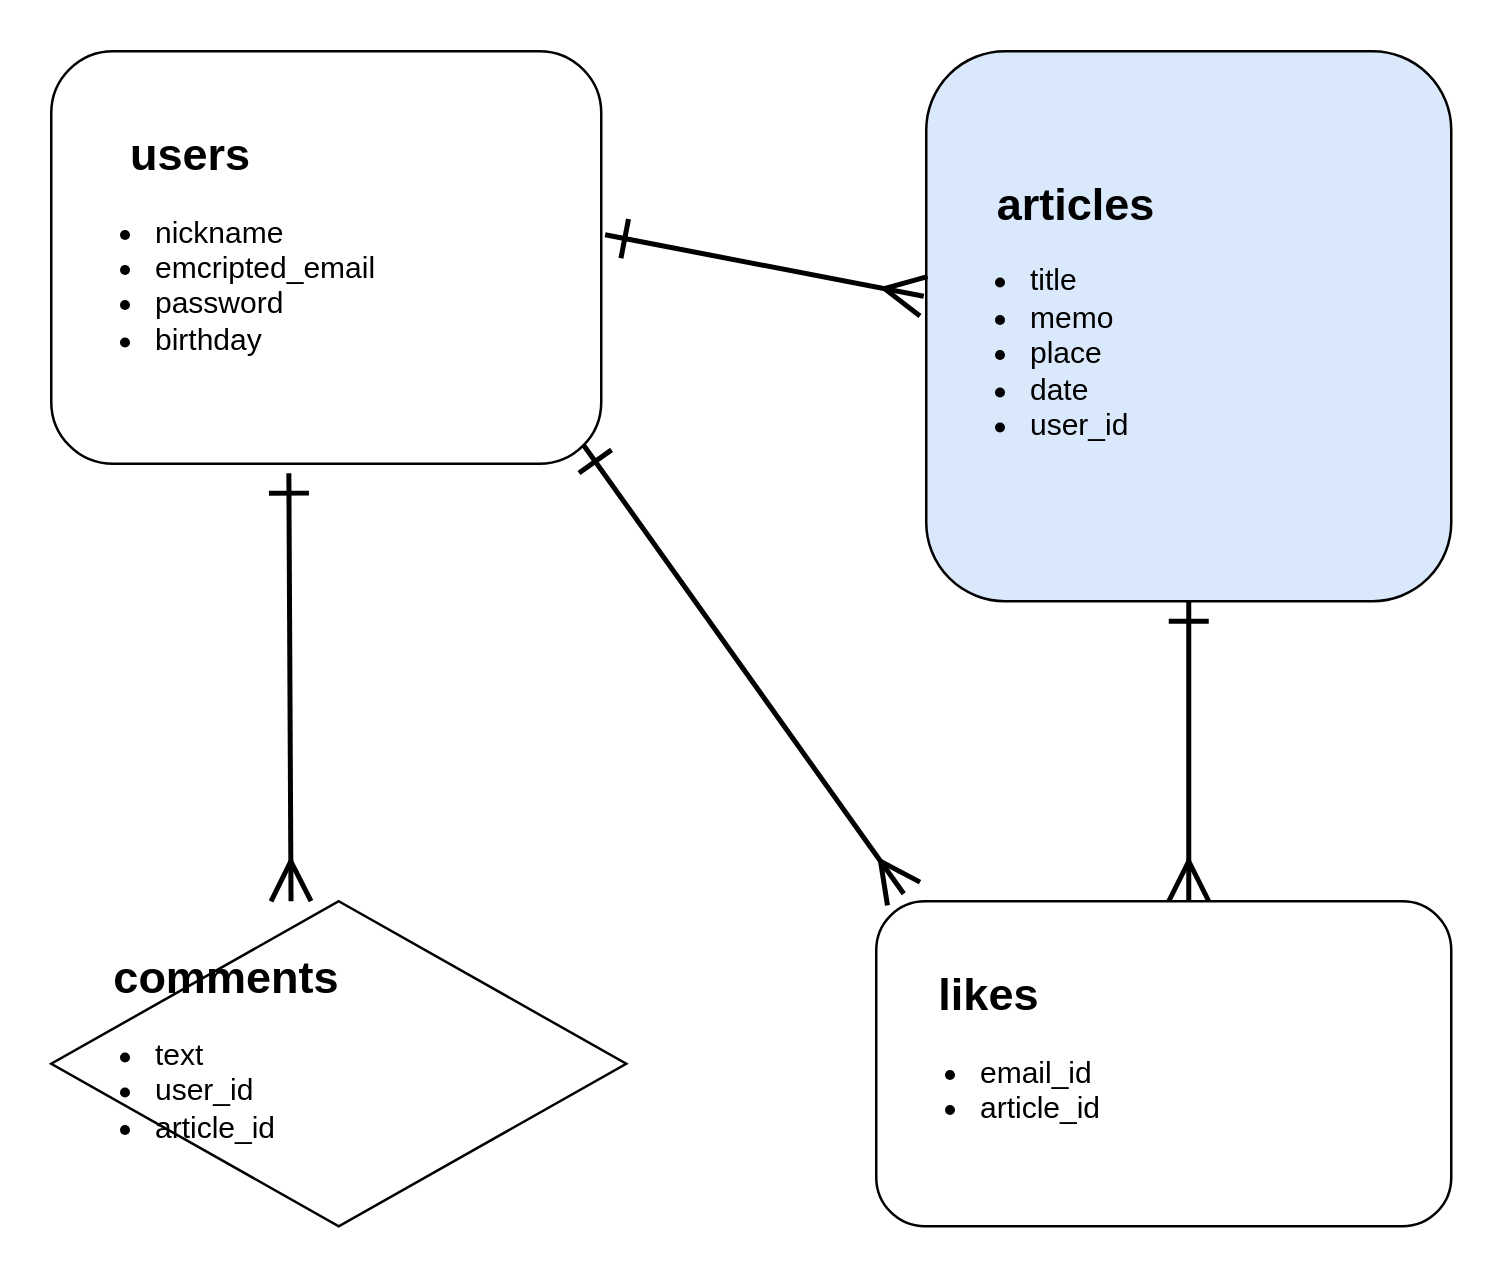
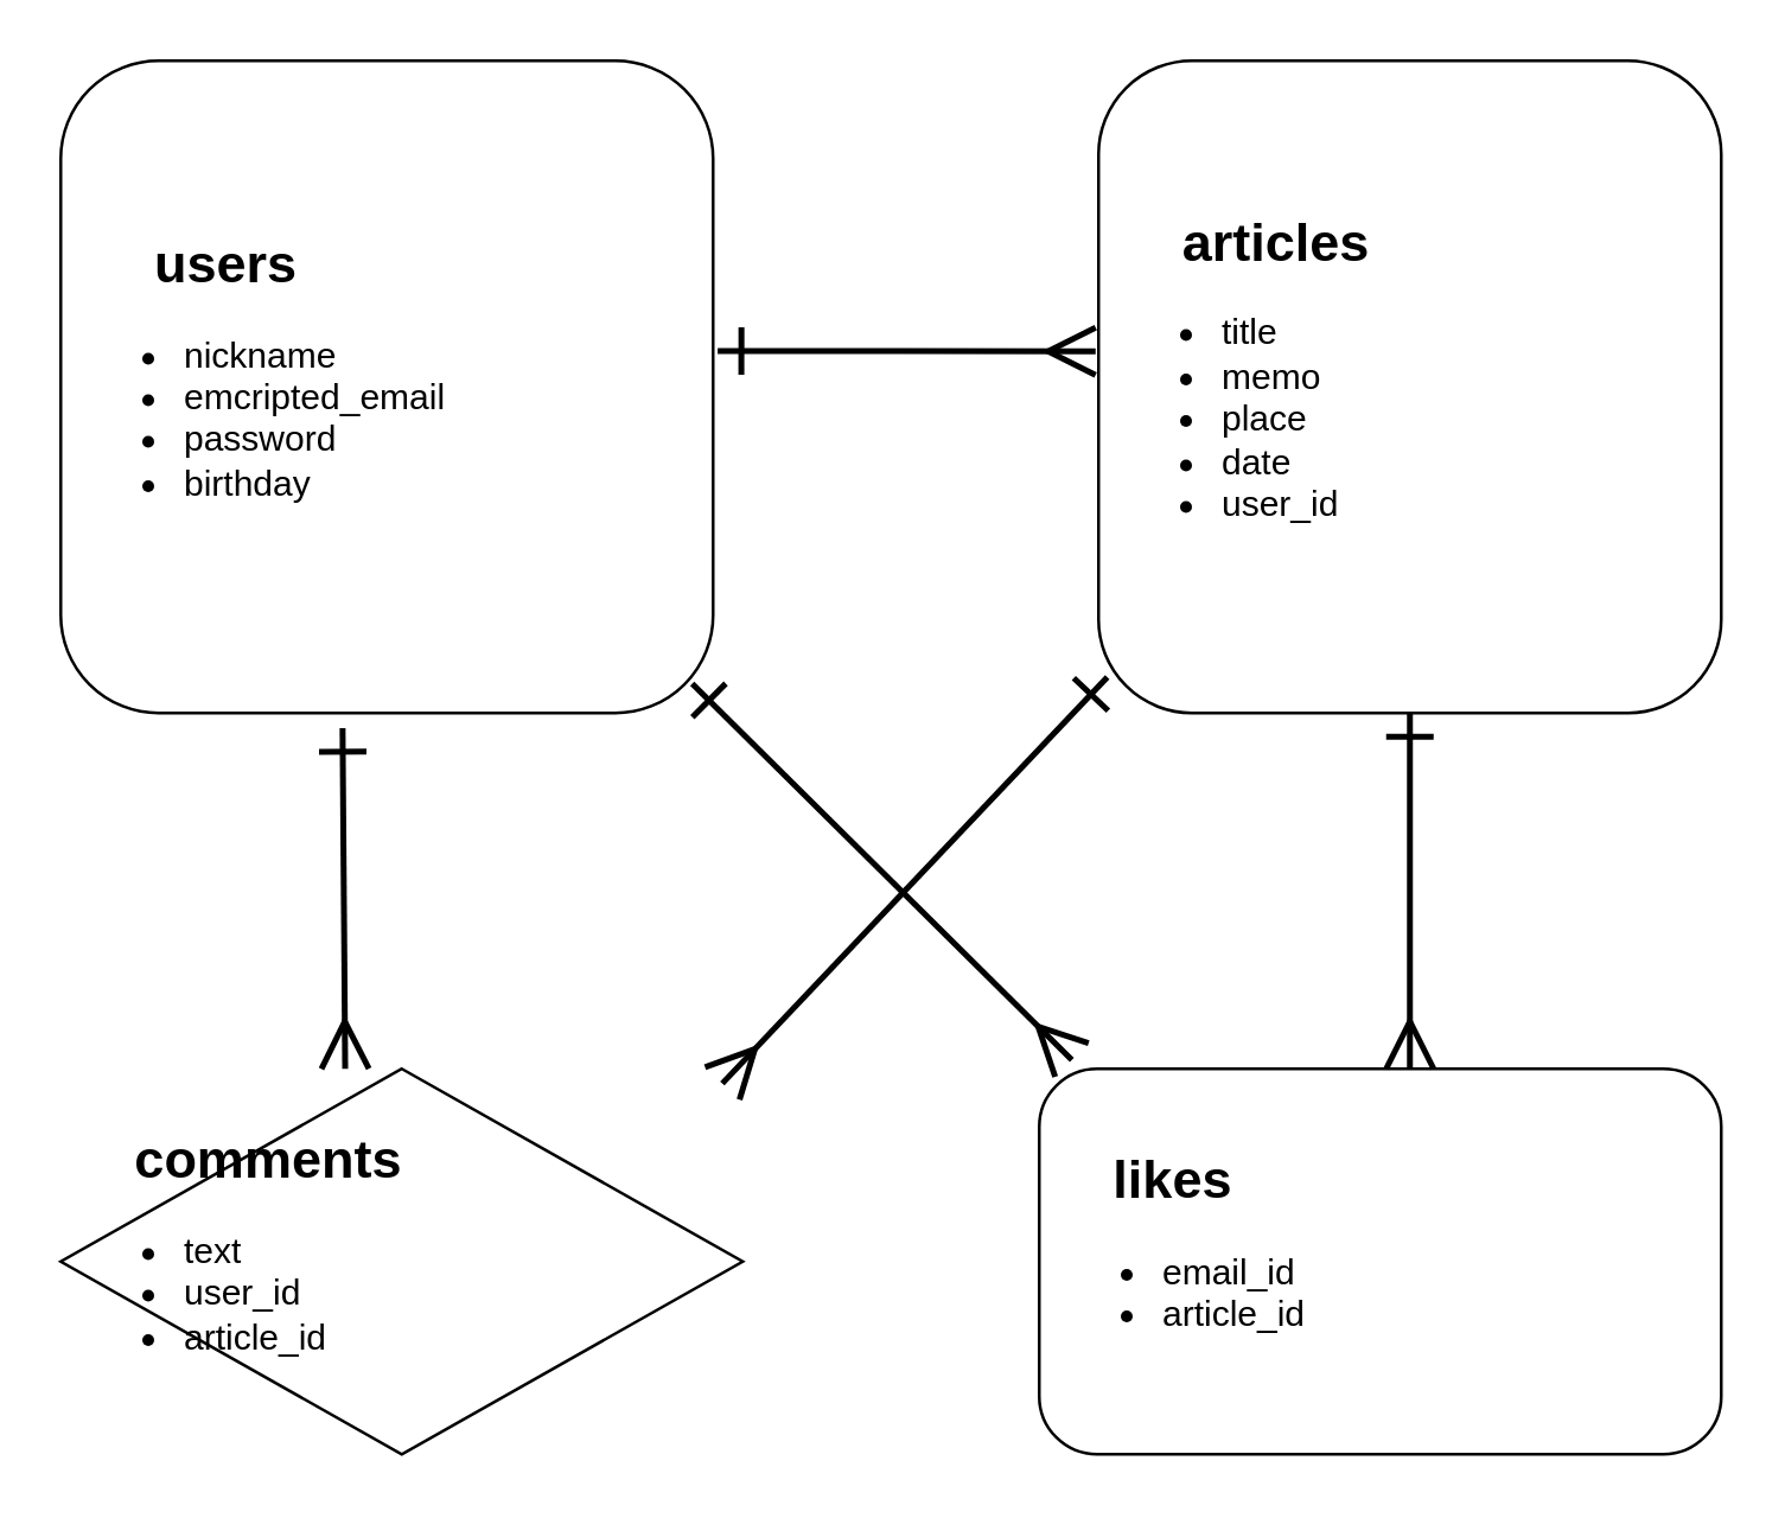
- <mxCell id="2" value="&amp;nbsp; &amp;nbsp; &amp;nbsp; &amp;nbsp; &amp;nbsp;&lt;b&gt;&lt;font style=&quot;font-size: 18px&quot;&gt;users&lt;/font&gt;&lt;/b&gt;&lt;br&gt;&lt;ul&gt;&lt;li&gt;nickname&lt;/li&gt;&lt;li&gt;emcripted_email&lt;/li&gt;&lt;li&gt;password&lt;/li&gt;&lt;li&gt;birthday&lt;/li&gt;&lt;/ul&gt;" style="rounded=1;whiteSpace=wrap;html=1;align=left;" parent="1" vertex="1"><mxGeometry x="20" y="20" width="220" height="165" as="geometry" /></mxCell>
+ <mxCell id="2" value="&amp;nbsp; &amp;nbsp; &amp;nbsp; &amp;nbsp; &amp;nbsp;&lt;b&gt;&lt;font style=&quot;font-size: 18px&quot;&gt;users&lt;/font&gt;&lt;/b&gt;&lt;br&gt;&lt;ul&gt;&lt;li&gt;nickname&lt;/li&gt;&lt;li&gt;emcripted_email&lt;/li&gt;&lt;li&gt;password&lt;/li&gt;&lt;li&gt;birthday&lt;/li&gt;&lt;/ul&gt;" style="rounded=1;whiteSpace=wrap;html=1;align=left;" parent="1" vertex="1"><mxGeometry x="20" y="20" width="220" height="220" as="geometry" /></mxCell>
- <mxCell id="3" value="&amp;nbsp; &amp;nbsp; &amp;nbsp; &amp;nbsp; &lt;b&gt;&lt;font style=&quot;font-size: 18px&quot;&gt;articles&lt;br&gt;&lt;/font&gt;&lt;/b&gt;&lt;ul&gt;&lt;li&gt;title&lt;/li&gt;&lt;li&gt;memo&lt;/li&gt;&lt;li&gt;place&lt;/li&gt;&lt;li&gt;date&lt;/li&gt;&lt;li&gt;user_id&lt;/li&gt;&lt;/ul&gt;" style="rounded=1;whiteSpace=wrap;html=1;align=left;fillColor=#dae8fc;" parent="1" vertex="1"><mxGeometry x="370" y="20" width="210" height="220" as="geometry" /></mxCell>
+ <mxCell id="3" value="&amp;nbsp; &amp;nbsp; &amp;nbsp; &amp;nbsp; &lt;b&gt;&lt;font style=&quot;font-size: 18px&quot;&gt;articles&lt;br&gt;&lt;/font&gt;&lt;/b&gt;&lt;ul&gt;&lt;li&gt;title&lt;/li&gt;&lt;li&gt;memo&lt;/li&gt;&lt;li&gt;place&lt;/li&gt;&lt;li&gt;date&lt;/li&gt;&lt;li&gt;user_id&lt;/li&gt;&lt;/ul&gt;" style="rounded=1;whiteSpace=wrap;html=1;align=left;" parent="1" vertex="1"><mxGeometry x="370" y="20" width="210" height="220" as="geometry" /></mxCell>
+ <mxCell id="6" value="" style="endArrow=ERmany;html=1;startArrow=ERone;startFill=0;endFill=0;strokeWidth=2;targetPerimeterSpacing=0;endSize=13;startSize=13;exitX=0.014;exitY=0.945;exitDx=0;exitDy=0;exitPerimeter=0;entryX=0.97;entryY=0.038;entryDx=0;entryDy=0;entryPerimeter=0;" parent="1" source="3" target="7" edge="1"><mxGeometry width="50" height="50" relative="1" as="geometry"><mxPoint x="370" y="290" as="sourcePoint" /><mxPoint x="205" y="290" as="targetPoint" /><Array as="points" /></mxGeometry></mxCell>
